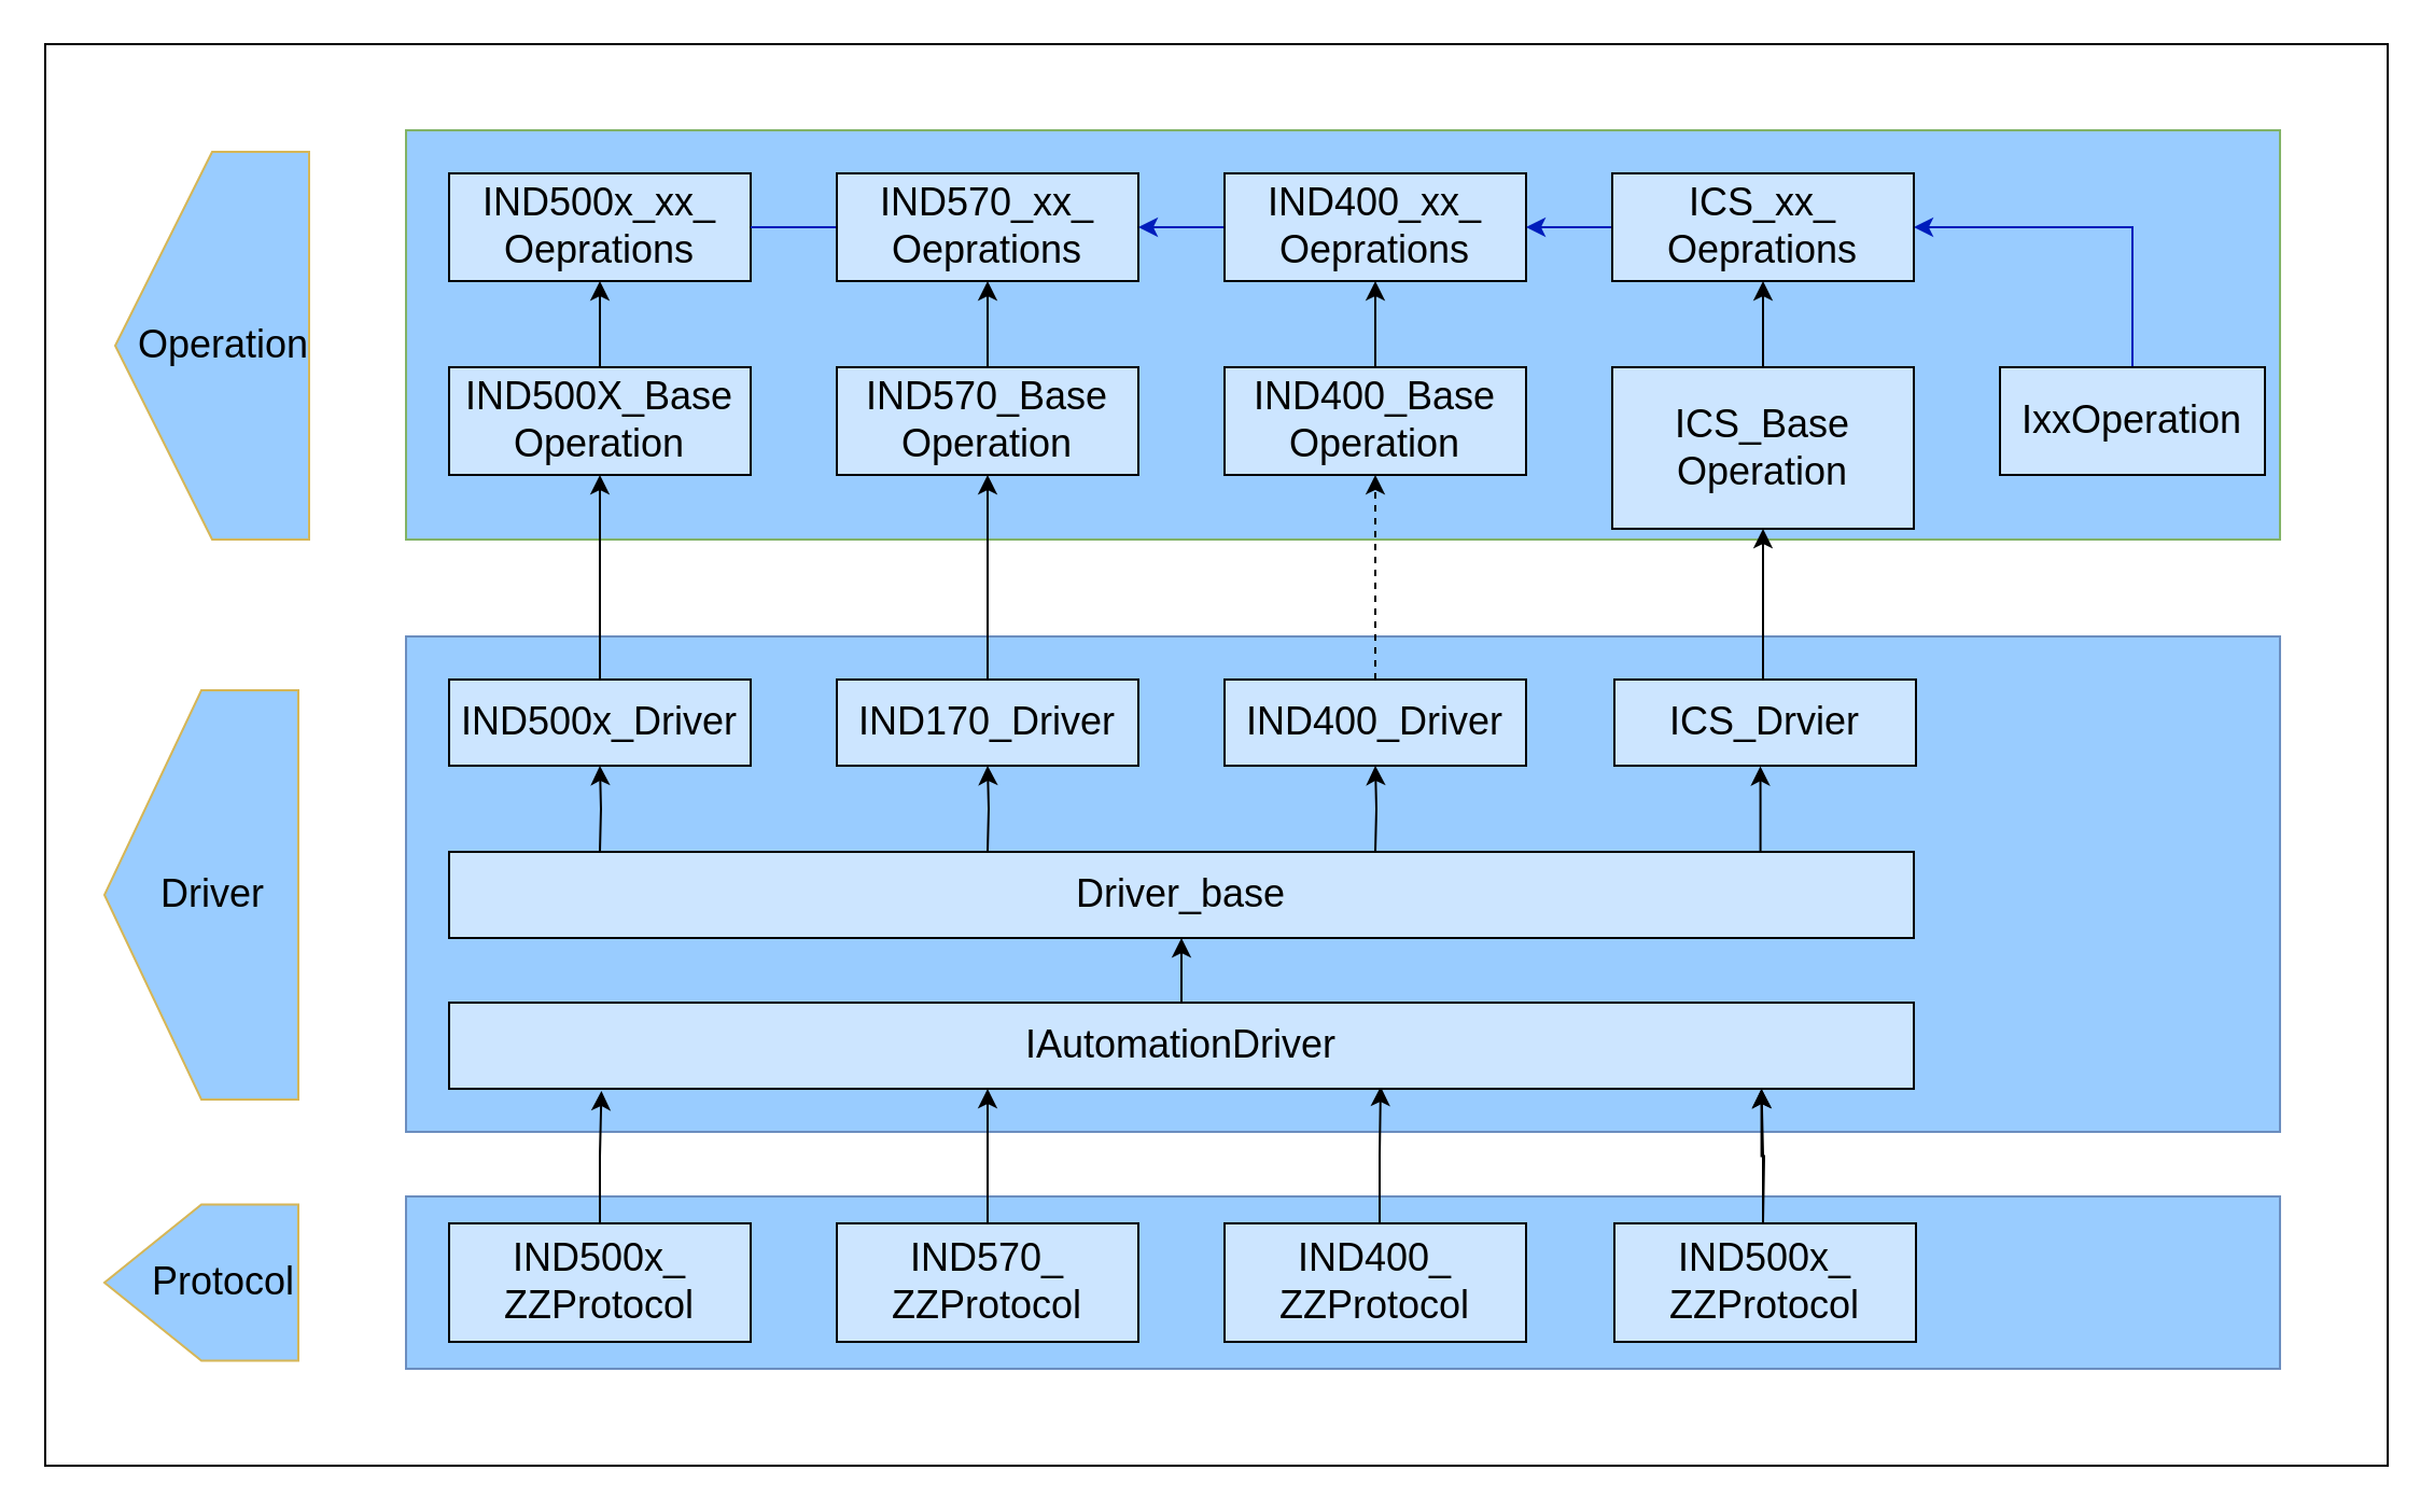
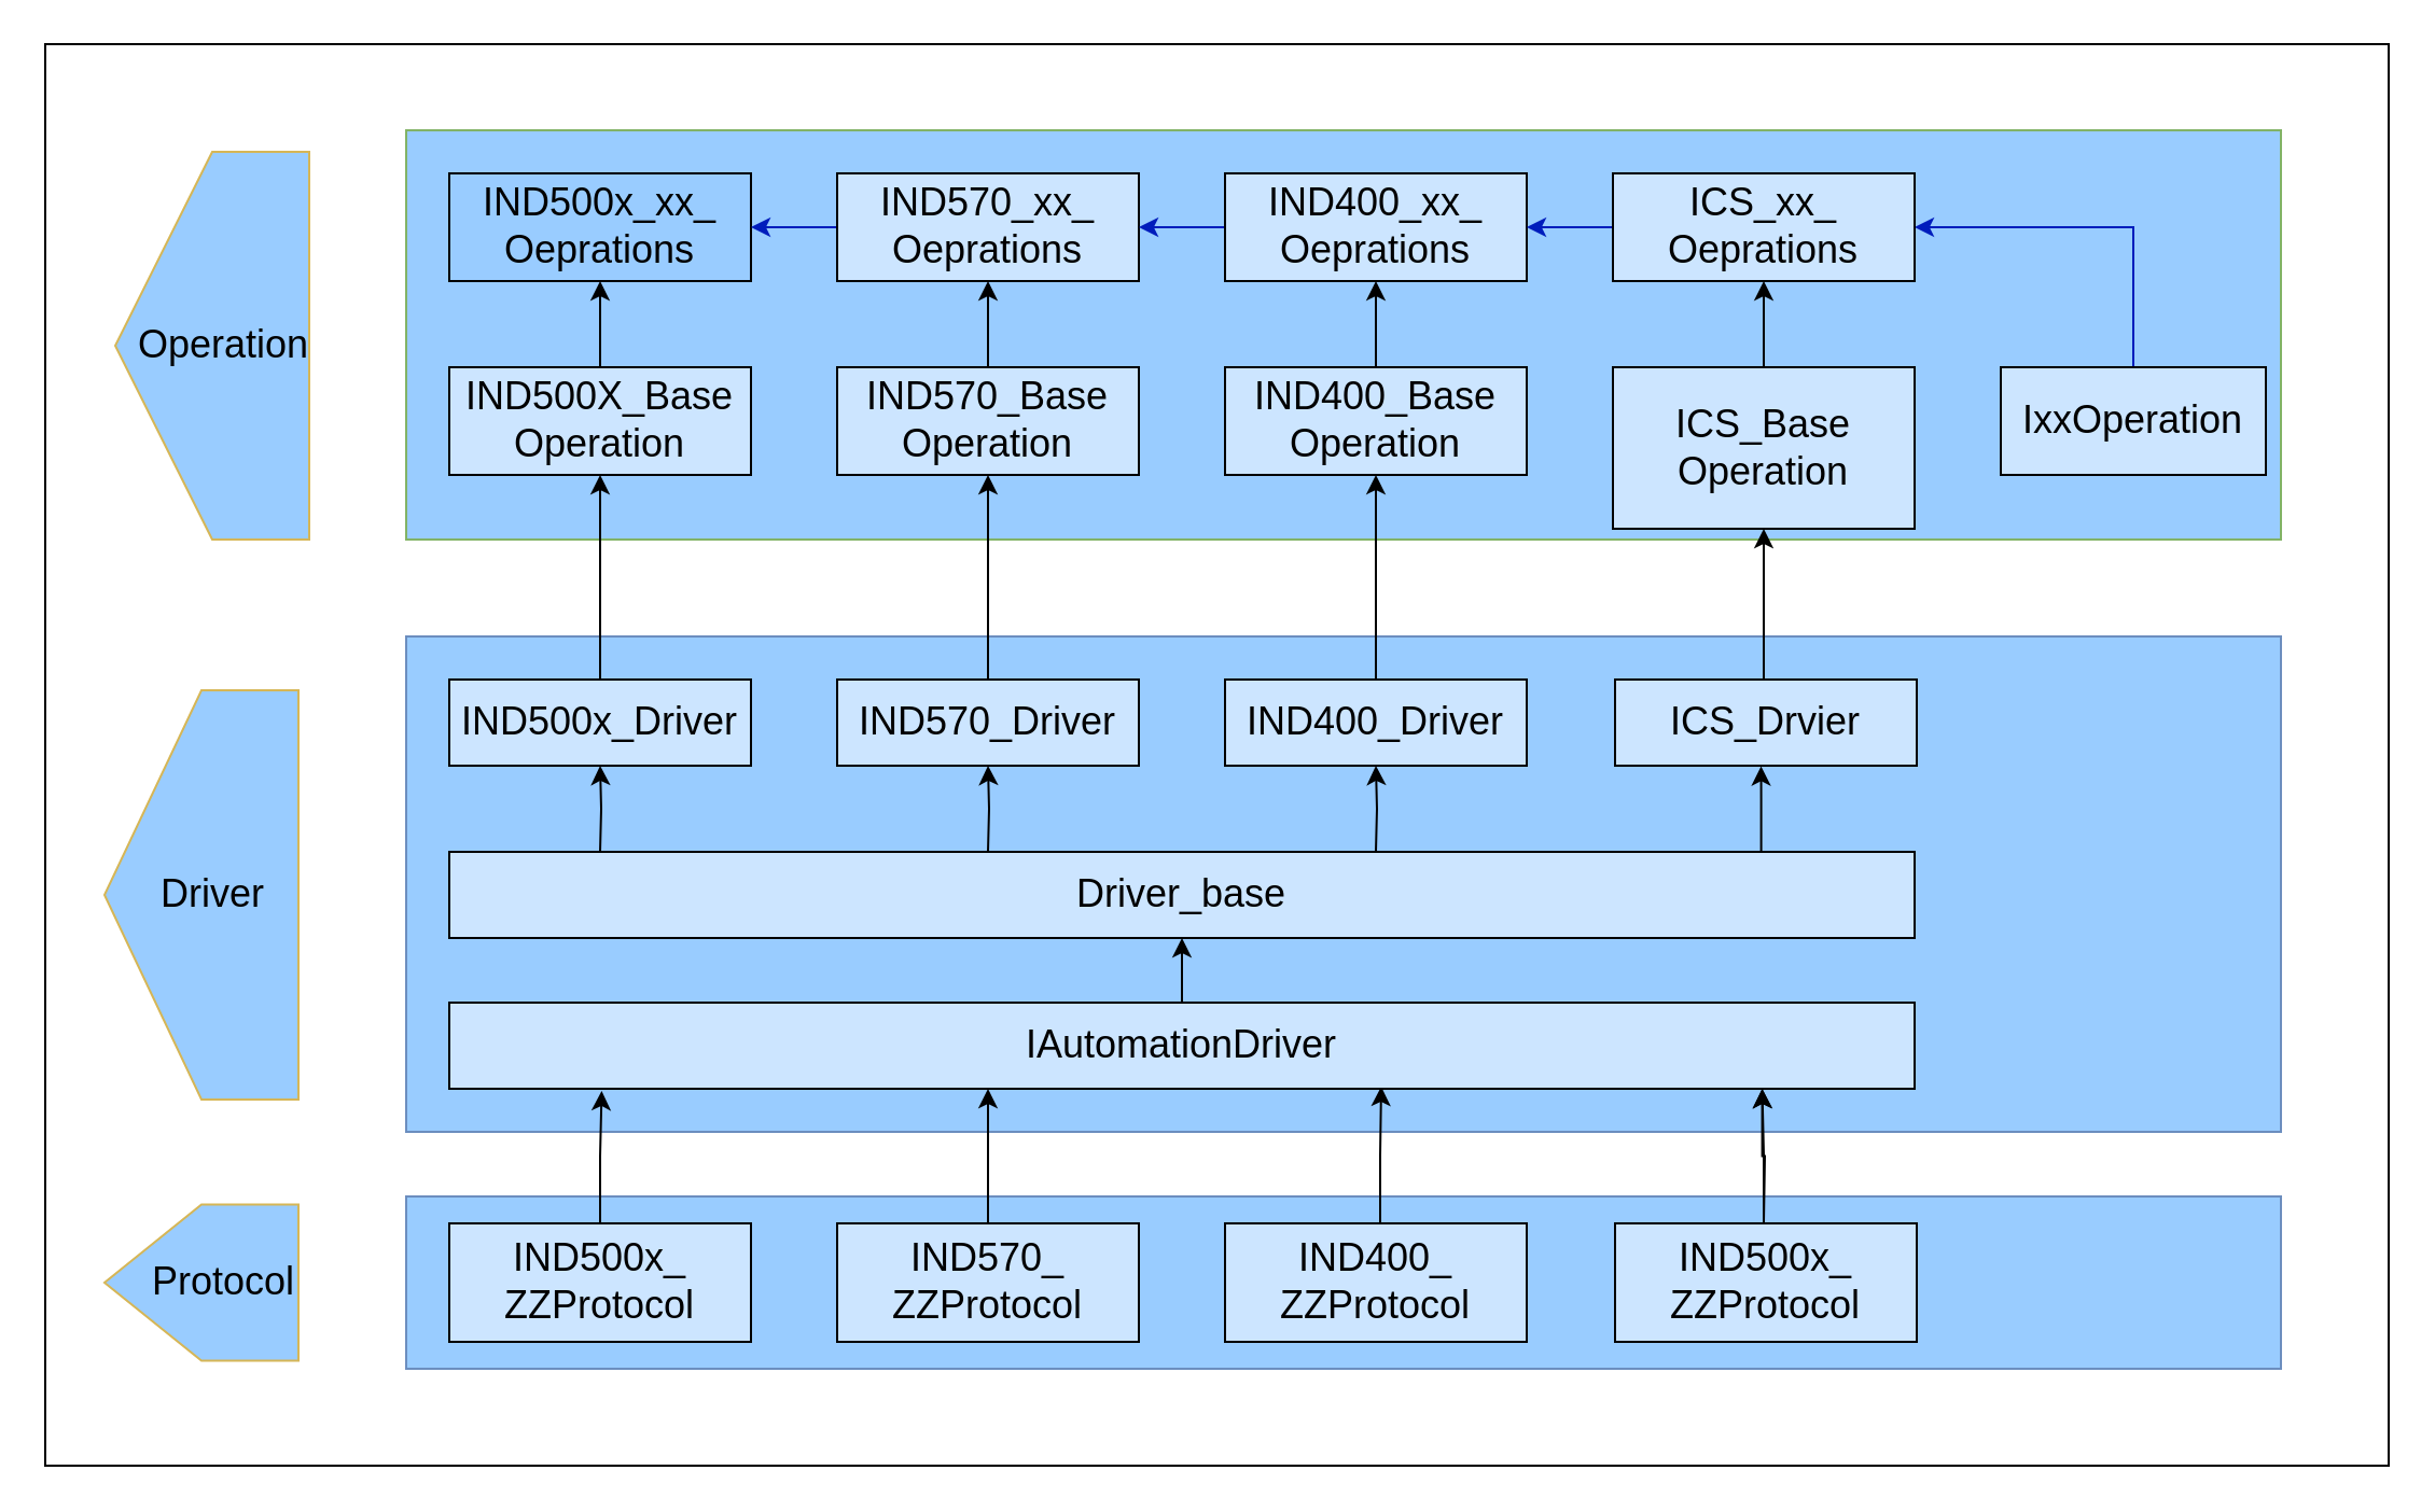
- <mxCell id="34" value="&lt;font style=&quot;font-size: 18px;&quot;&gt;IND500x_xx_&lt;br&gt;Oeprations&lt;/font&gt;" style="rounded=0;whiteSpace=wrap;html=1;fillColor=#CCE5FF;" parent="1" vertex="1"><mxGeometry x="208" y="80" width="140" height="50" as="geometry" /></mxCell>
+ <mxCell id="34" value="&lt;font style=&quot;font-size: 18px;&quot;&gt;IND500x_xx_&lt;br&gt;Oeprations&lt;/font&gt;" style="rounded=0;whiteSpace=wrap;html=1;fillColor=#99ccff;" parent="1" vertex="1"><mxGeometry x="208" y="80" width="140" height="50" as="geometry" /></mxCell>
- <mxCell id="35" value="" style="edgeStyle=orthogonalEdgeStyle;rounded=0;orthogonalLoop=1;jettySize=auto;html=1;fillColor=#0050ef;strokeColor=#001DBC;endArrow=none;" parent="1" source="36" target="34" edge="1"><mxGeometry relative="1" as="geometry" /></mxCell>
+ <mxCell id="35" value="" style="edgeStyle=orthogonalEdgeStyle;rounded=0;orthogonalLoop=1;jettySize=auto;html=1;fillColor=#0050ef;strokeColor=#001DBC;" parent="1" source="36" target="34" edge="1"><mxGeometry relative="1" as="geometry" /></mxCell>
- <mxCell id="20" style="edgeStyle=orthogonalEdgeStyle;rounded=0;orthogonalLoop=1;jettySize=auto;html=1;exitX=0.5;exitY=0;exitDx=0;exitDy=0;entryX=0.5;entryY=1;entryDx=0;entryDy=0;dashed=1;" parent="1" source="21" target="29" edge="1"><mxGeometry relative="1" as="geometry" /></mxCell>
+ <mxCell id="20" style="edgeStyle=orthogonalEdgeStyle;rounded=0;orthogonalLoop=1;jettySize=auto;html=1;exitX=0.5;exitY=0;exitDx=0;exitDy=0;entryX=0.5;entryY=1;entryDx=0;entryDy=0;" parent="1" source="21" target="29" edge="1"><mxGeometry relative="1" as="geometry" /></mxCell>
- <mxCell id="19" value="&lt;font style=&quot;font-size: 18px;&quot;&gt;IND170_Driver&lt;/font&gt;" style="rounded=0;whiteSpace=wrap;html=1;fillColor=#CCE5FF;" parent="1" vertex="1"><mxGeometry x="388" y="315" width="140" height="40" as="geometry" /></mxCell>
+ <mxCell id="19" value="&lt;font style=&quot;font-size: 18px;&quot;&gt;IND570_Driver&lt;/font&gt;" style="rounded=0;whiteSpace=wrap;html=1;fillColor=#CCE5FF;" parent="1" vertex="1"><mxGeometry x="388" y="315" width="140" height="40" as="geometry" /></mxCell>
